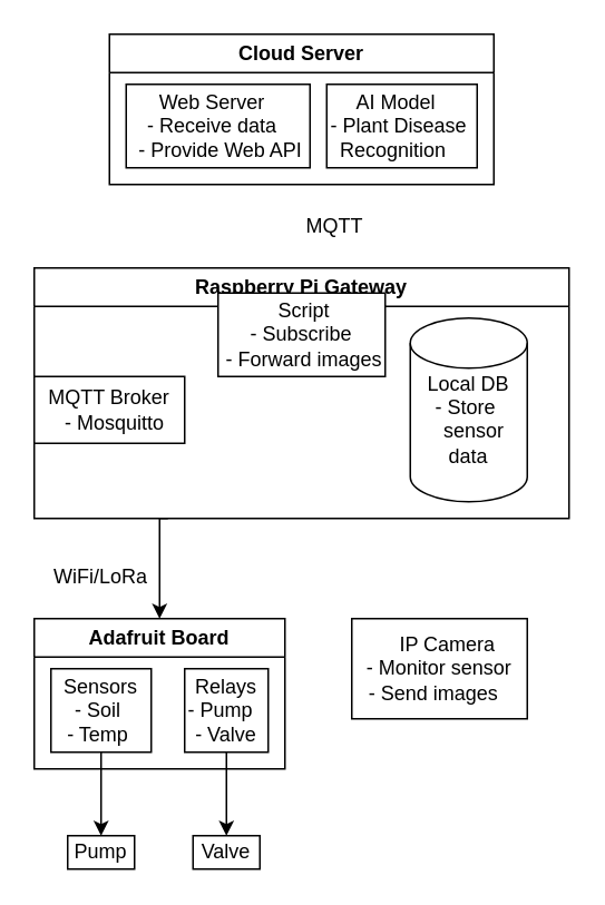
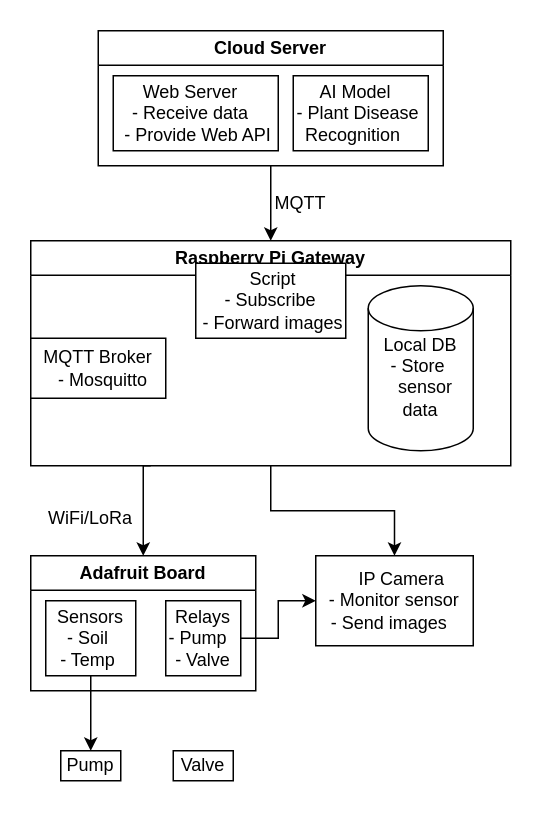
+ <mxCell id="10" style="edgeStyle=orthogonalEdgeStyle;rounded=0;orthogonalLoop=1;jettySize=auto;html=1;entryX=0.5;entryY=0;entryDx=0;entryDy=0;" edge="1" parent="1" source="11" target="15"><mxGeometry relative="1" as="geometry" /></mxCell>
+ <mxCell id="14" style="edgeStyle=orthogonalEdgeStyle;rounded=0;orthogonalLoop=1;jettySize=auto;html=1;entryX=0.5;entryY=0;entryDx=0;entryDy=0;" edge="1" parent="1" source="15" target="7"><mxGeometry relative="1" as="geometry" /></mxCell>
- <mxCell id="5" style="edgeStyle=orthogonalEdgeStyle;rounded=0;orthogonalLoop=1;jettySize=auto;html=1;entryX=0.5;entryY=0;entryDx=0;entryDy=0;" edge="1" parent="1" source="6" target="9"><mxGeometry relative="1" as="geometry" /></mxCell>
+ <mxCell id="5" style="edgeStyle=orthogonalEdgeStyle;rounded=0;orthogonalLoop=1;jettySize=auto;html=1;" edge="1" parent="1" source="6" target="7"><mxGeometry relative="1" as="geometry" /></mxCell>
